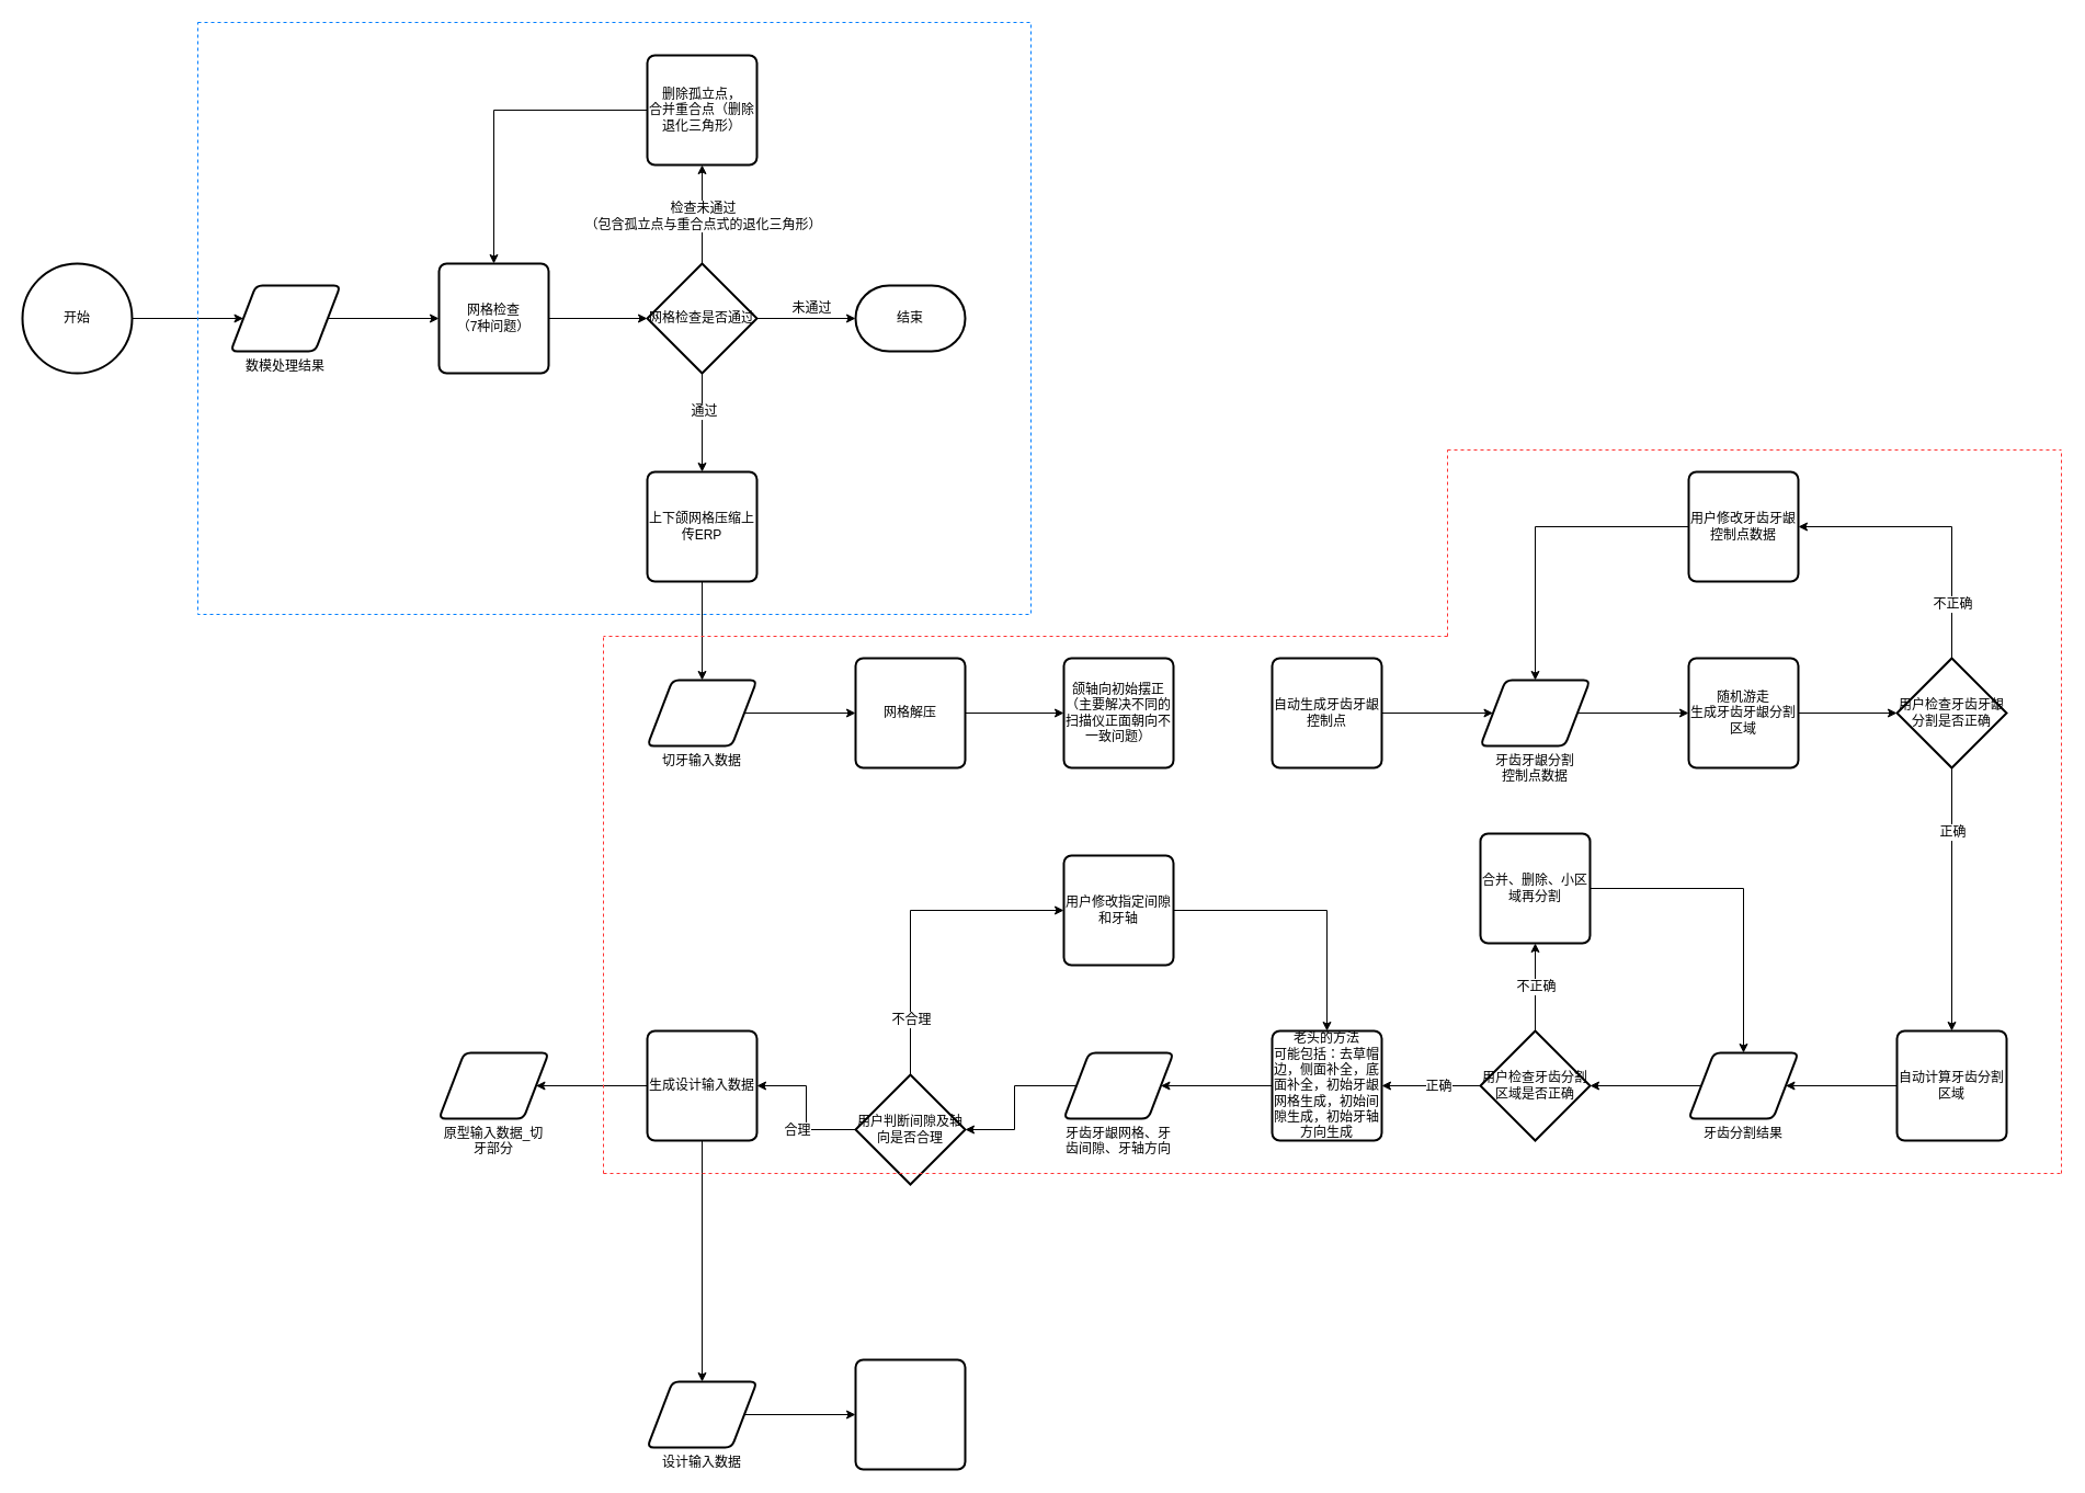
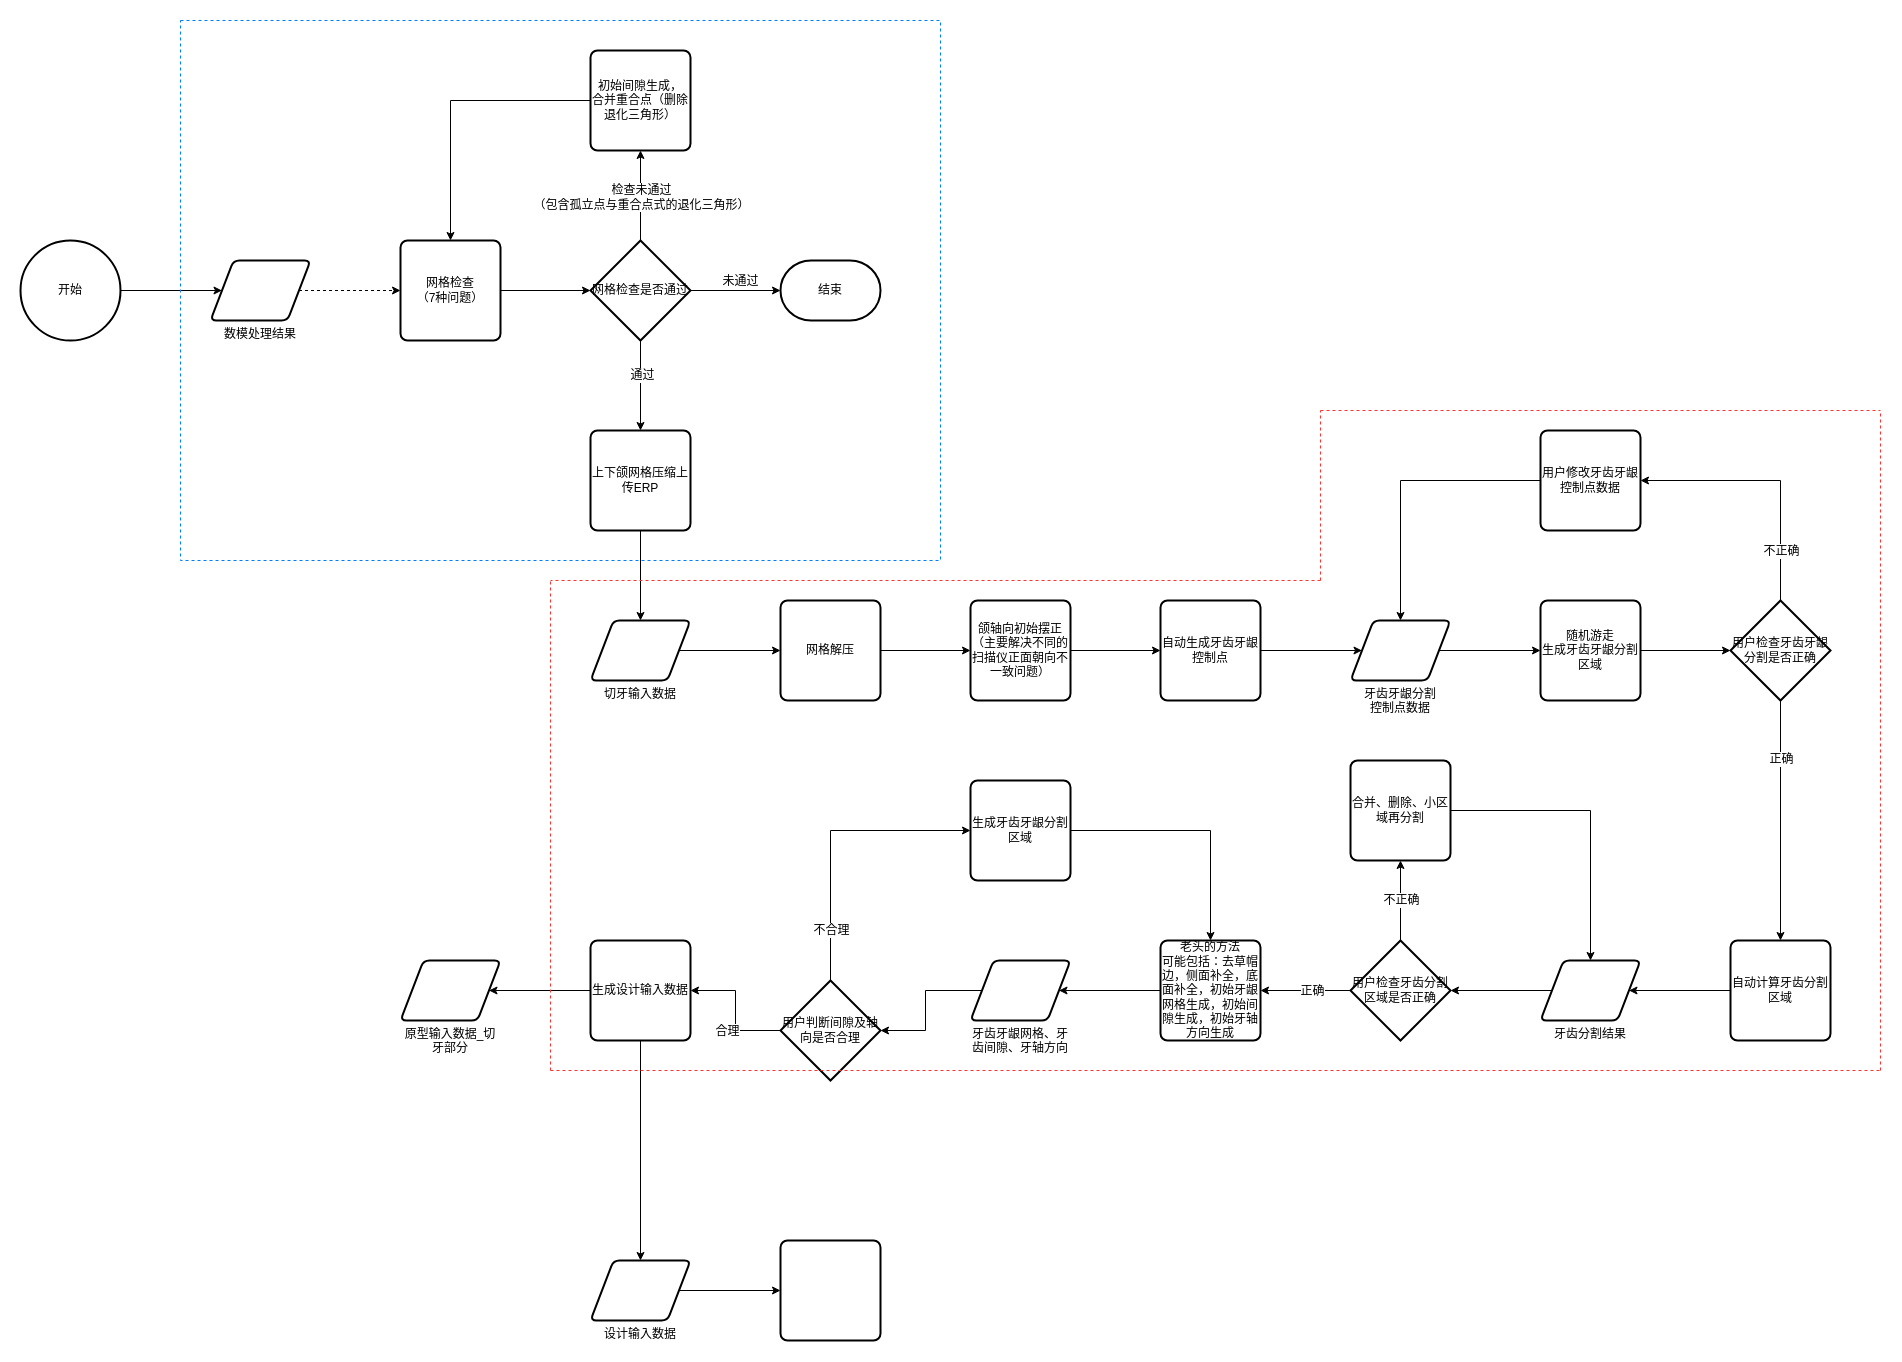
- <mxCell id="16" value="删除孤立点，&lt;br&gt;合并重合点（删除退化三角形）&lt;br&gt;" style="rounded=1;whiteSpace=wrap;html=1;absoluteArcSize=1;arcSize=14;strokeWidth=2;fillColor=none;" vertex="1" parent="1"><mxGeometry x="590" y="50" width="100" height="100" as="geometry" /></mxCell>
+ <mxCell id="16" value="初始间隙生成，&lt;br&gt;合并重合点（删除退化三角形）&lt;br&gt;" style="rounded=1;whiteSpace=wrap;html=1;absoluteArcSize=1;arcSize=14;strokeWidth=2;fillColor=none;" vertex="1" parent="1"><mxGeometry x="590" y="50" width="100" height="100" as="geometry" /></mxCell>
- <mxCell id="4" value="" style="edgeStyle=orthogonalEdgeStyle;rounded=0;jumpStyle=gap;orthogonalLoop=1;jettySize=auto;exitX=1;exitY=0.5;exitDx=0;exitDy=0;entryX=0;entryY=0.5;entryDx=0;entryDy=0;html=1;" edge="1" parent="1" source="5" target="14"><mxGeometry relative="1" as="geometry" /></mxCell>
+ <mxCell id="4" value="" style="edgeStyle=orthogonalEdgeStyle;rounded=0;jumpStyle=gap;orthogonalLoop=1;jettySize=auto;exitX=1;exitY=0.5;exitDx=0;exitDy=0;entryX=0;entryY=0.5;entryDx=0;entryDy=0;html=1;dashed=1;" edge="1" parent="1" source="5" target="14"><mxGeometry relative="1" as="geometry" /></mxCell>
+ <mxCell id="24" style="edgeStyle=orthogonalEdgeStyle;rounded=0;jumpStyle=gap;orthogonalLoop=1;jettySize=auto;html=1;exitX=1;exitY=0.5;exitDx=0;exitDy=0;entryX=0;entryY=0.5;entryDx=0;entryDy=0;" edge="1" parent="1" source="25" target="27"><mxGeometry relative="1" as="geometry" /></mxCell>
- <mxCell id="61" value="用户修改指定间隙和牙轴" style="rounded=1;whiteSpace=wrap;html=1;absoluteArcSize=1;arcSize=14;strokeWidth=2;shadow=0;comic=0;fillColor=none;" vertex="1" parent="1"><mxGeometry x="970" y="780" width="100" height="100" as="geometry" /></mxCell>
+ <mxCell id="61" value="生成牙齿牙龈分割区域" style="rounded=1;whiteSpace=wrap;html=1;absoluteArcSize=1;arcSize=14;strokeWidth=2;shadow=0;comic=0;fillColor=none;" vertex="1" parent="1"><mxGeometry x="970" y="780" width="100" height="100" as="geometry" /></mxCell>
